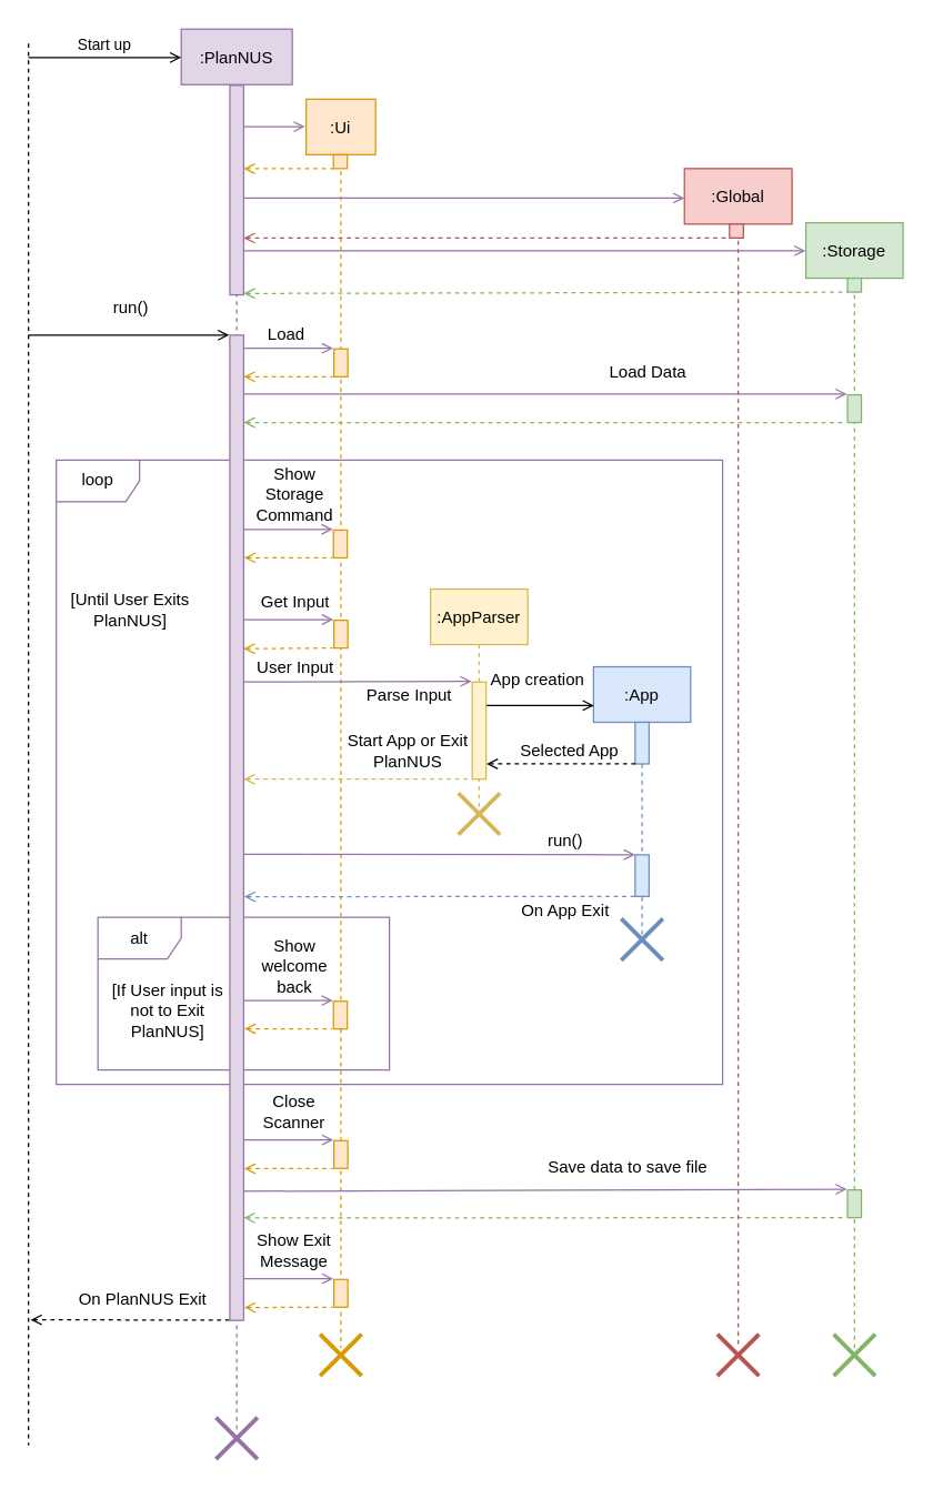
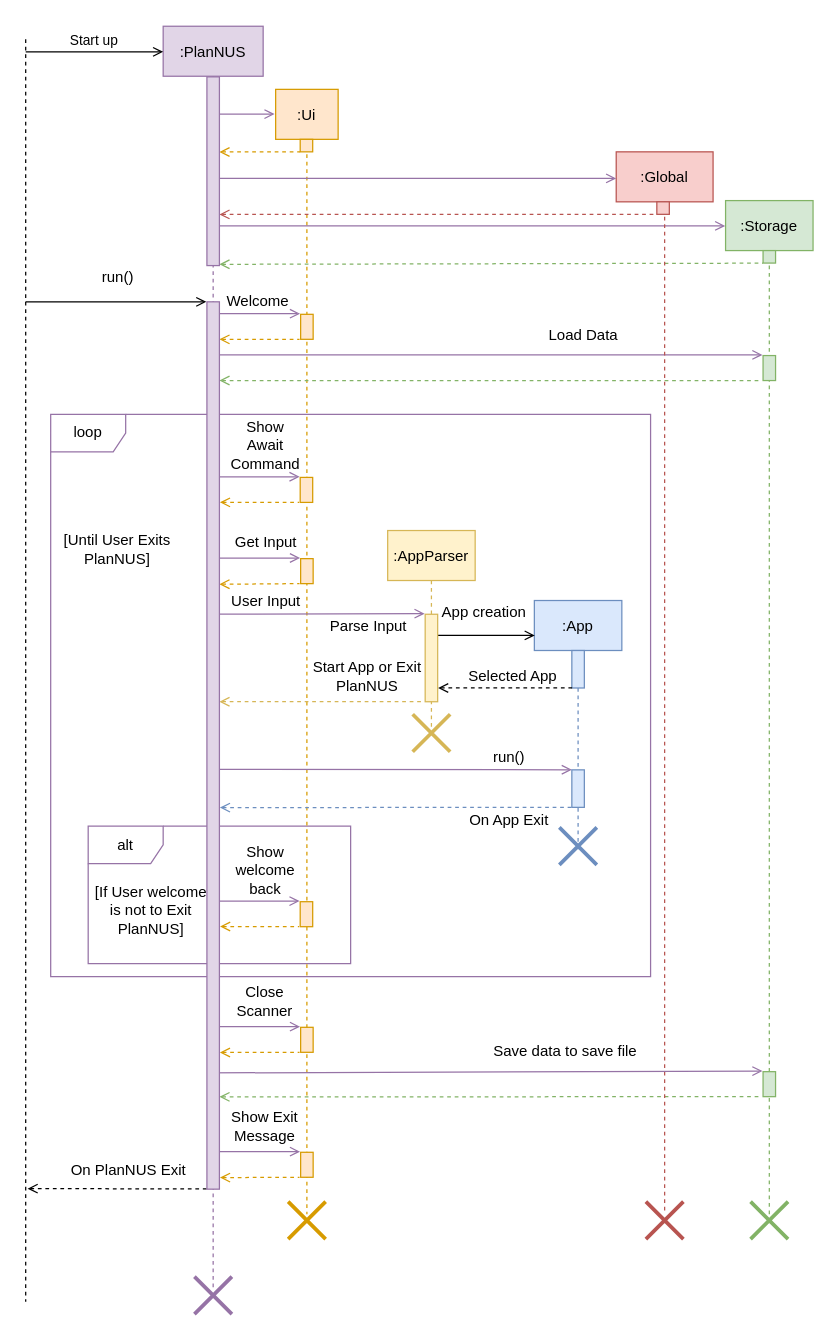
- <mxCell id="25" value="Load" style="text;html=1;strokeColor=none;fillColor=none;align=center;verticalAlign=middle;whiteSpace=wrap;rounded=0;" parent="1" vertex="1"><mxGeometry x="181" y="231" width="50" height="20" as="geometry" /></mxCell>
+ <mxCell id="25" value="Welcome" style="text;html=1;strokeColor=none;fillColor=none;align=center;verticalAlign=middle;whiteSpace=wrap;rounded=0;" parent="1" vertex="1"><mxGeometry x="181" y="231" width="50" height="20" as="geometry" /></mxCell>
- <mxCell id="29" value="Show Storage Command" style="text;html=1;strokeColor=none;fillColor=none;align=center;verticalAlign=middle;whiteSpace=wrap;rounded=0;" parent="1" vertex="1"><mxGeometry x="187" y="331" width="50" height="50" as="geometry" /></mxCell>
+ <mxCell id="29" value="Show Await Command" style="text;html=1;strokeColor=none;fillColor=none;align=center;verticalAlign=middle;whiteSpace=wrap;rounded=0;" parent="1" vertex="1"><mxGeometry x="187" y="331" width="50" height="50" as="geometry" /></mxCell>
- <mxCell id="59" value="[If User input is not to Exit PlanNUS]" style="text;html=1;strokeColor=none;fillColor=none;align=center;verticalAlign=middle;whiteSpace=wrap;rounded=0;fontColor=#000000;" parent="1" vertex="1"><mxGeometry x="73.5" y="695" width="93" height="65" as="geometry" /></mxCell>
+ <mxCell id="59" value="[If User welcome is not to Exit PlanNUS]" style="text;html=1;strokeColor=none;fillColor=none;align=center;verticalAlign=middle;whiteSpace=wrap;rounded=0;fontColor=#000000;" parent="1" vertex="1"><mxGeometry x="73.5" y="695" width="93" height="65" as="geometry" /></mxCell>
